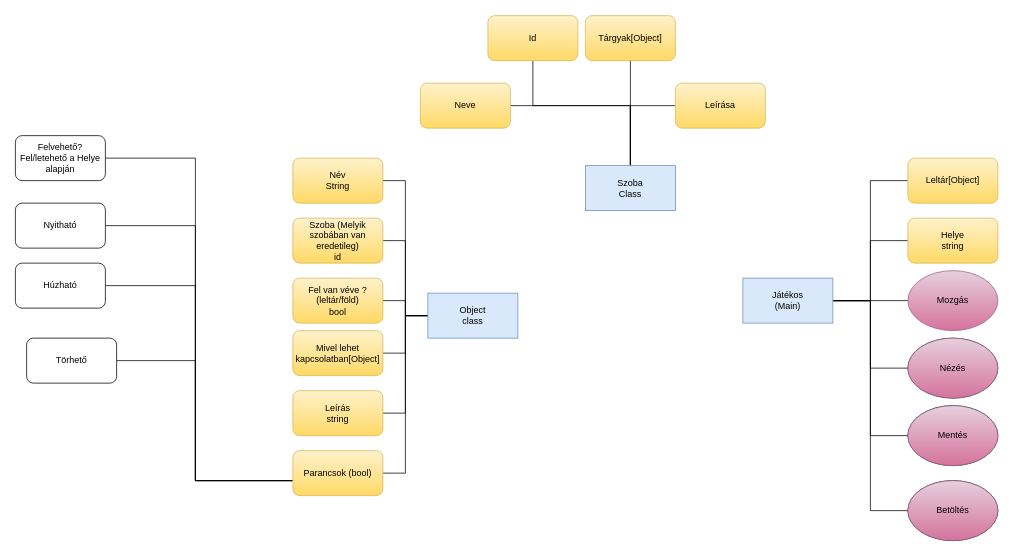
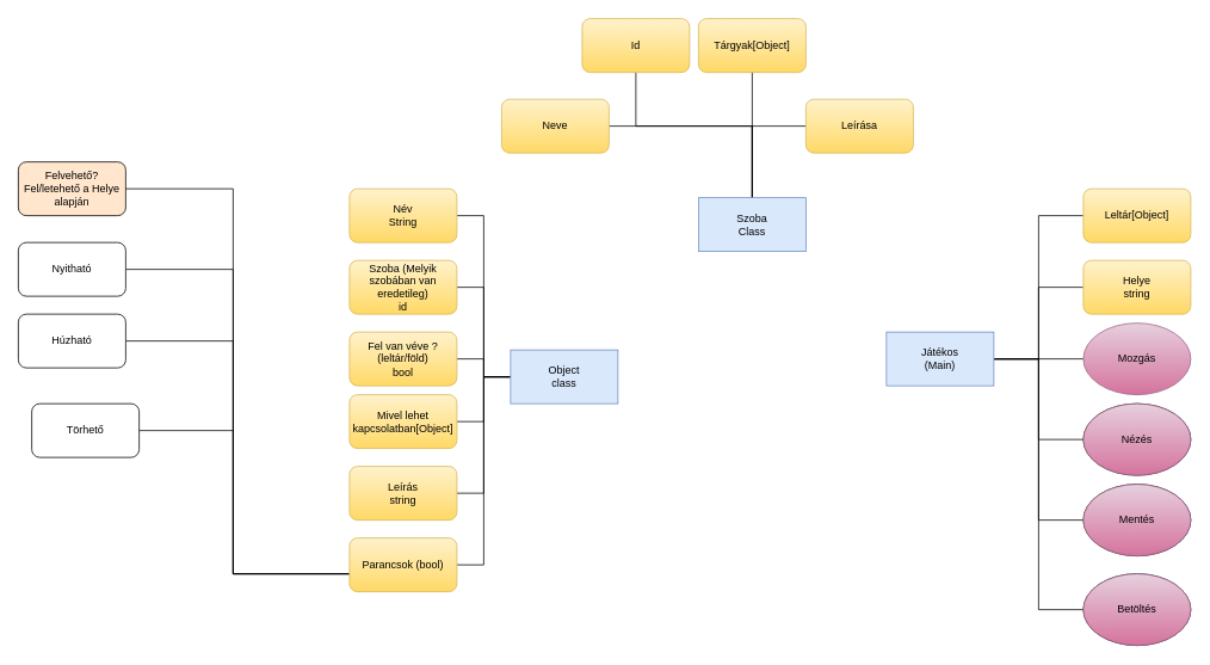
- <mxCell id="26" value="Felvehető?&lt;br&gt;Fel/letehető a Helye alapján" style="rounded=1;whiteSpace=wrap;html=1;" parent="1" vertex="1"><mxGeometry x="20" y="180" width="120" height="60" as="geometry" /></mxCell>
+ <mxCell id="26" value="Felvehető?&lt;br&gt;Fel/letehető a Helye alapján" style="rounded=1;whiteSpace=wrap;html=1;fillColor=#ffe6cc;" parent="1" vertex="1"><mxGeometry x="20" y="180" width="120" height="60" as="geometry" /></mxCell>
